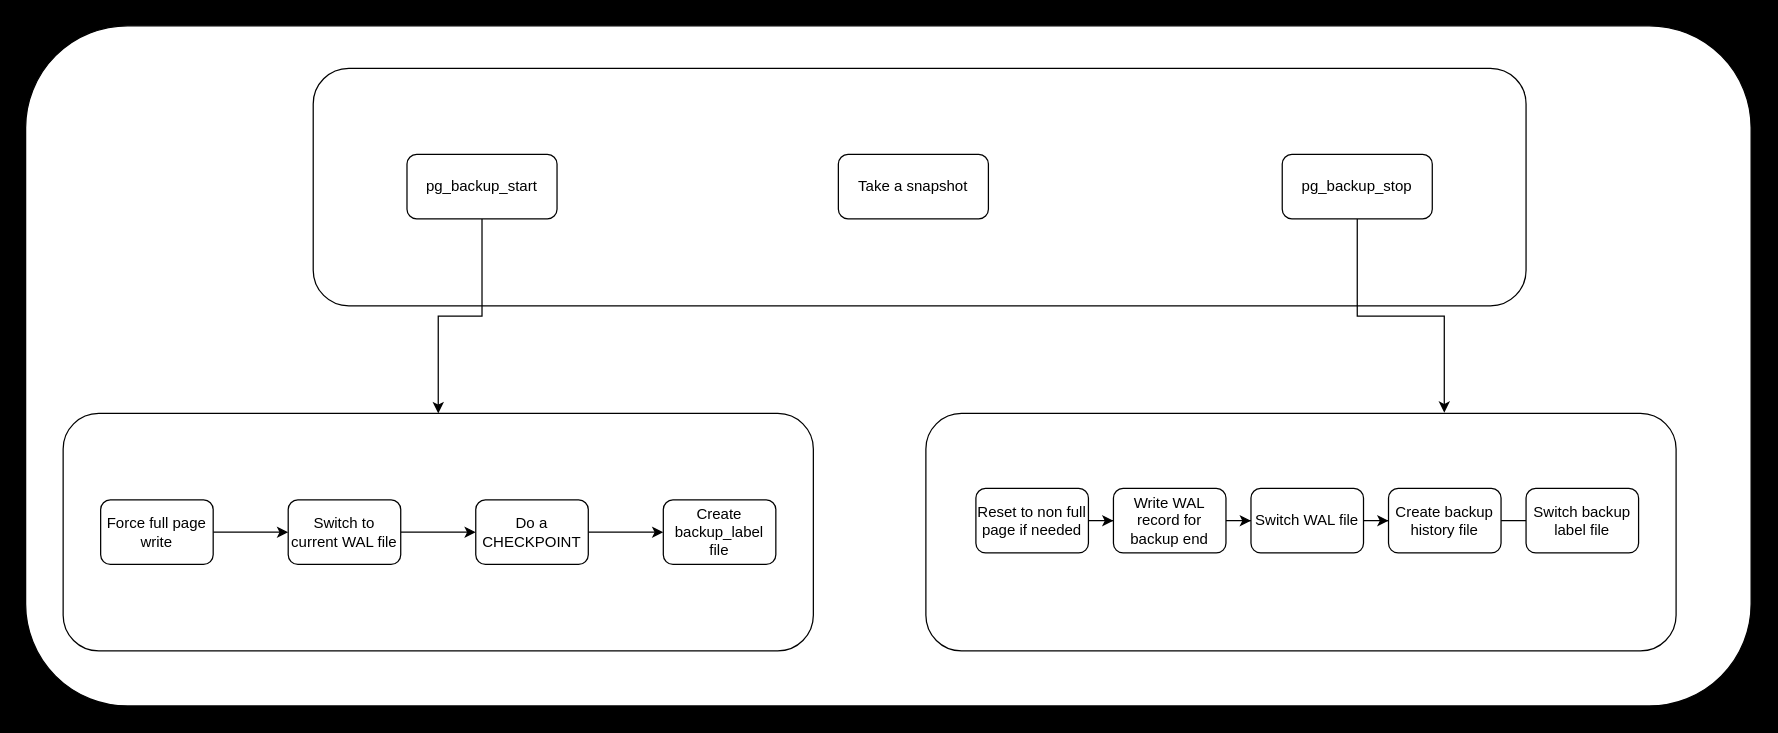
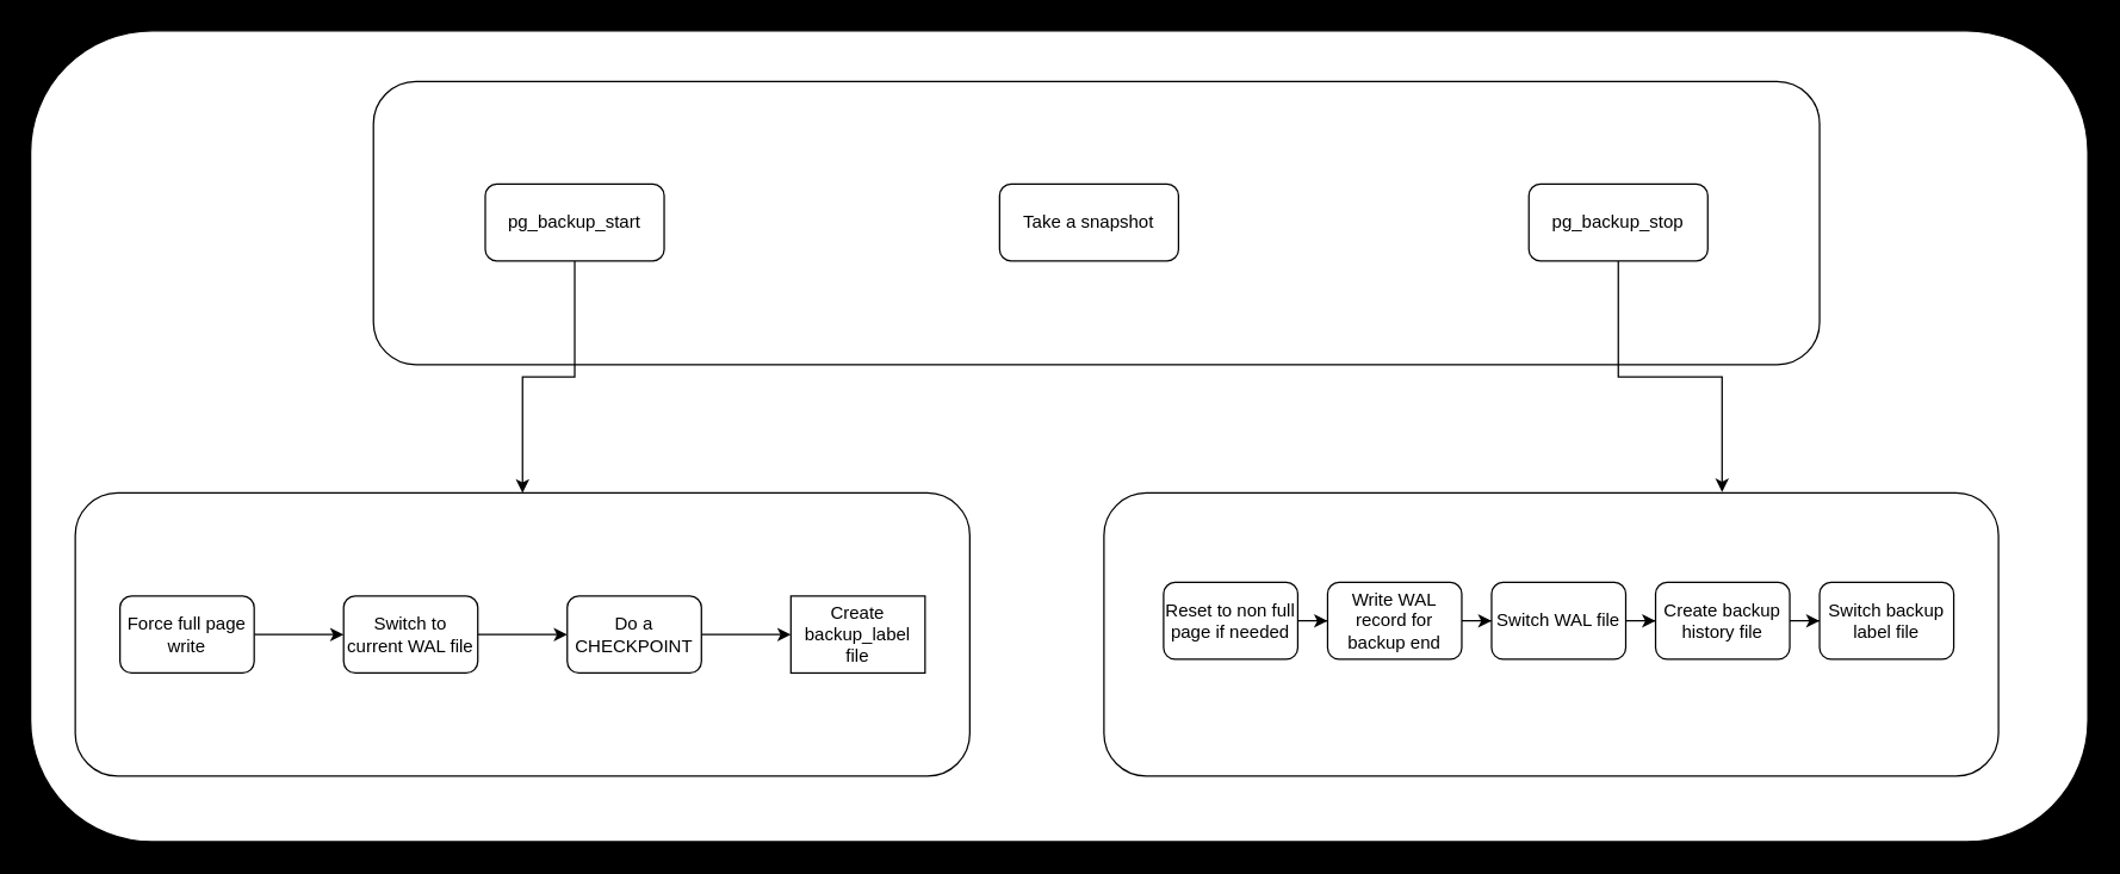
- <mxCell id="24" value="" style="edgeStyle=orthogonalEdgeStyle;rounded=0;orthogonalLoop=1;jettySize=auto;html=1;endArrow=none;" edge="1" parent="2" source="25" target="26"><mxGeometry relative="1" as="geometry" /></mxCell>
+ <mxCell id="24" value="" style="edgeStyle=orthogonalEdgeStyle;rounded=0;orthogonalLoop=1;jettySize=auto;html=1;" edge="1" parent="2" source="25" target="26"><mxGeometry relative="1" as="geometry" /></mxCell>
- <mxCell id="15" value="Create backup_label file" style="rounded=1;whiteSpace=wrap;html=1;" vertex="1" parent="2"><mxGeometry x="280" y="345.19" width="90" height="51.62" as="geometry" /></mxCell>
+ <mxCell id="15" value="Create backup_label file" style="whiteSpace=wrap;html=1;rounded=0;" vertex="1" parent="2"><mxGeometry x="280" y="345.19" width="90" height="51.62" as="geometry" /></mxCell>
